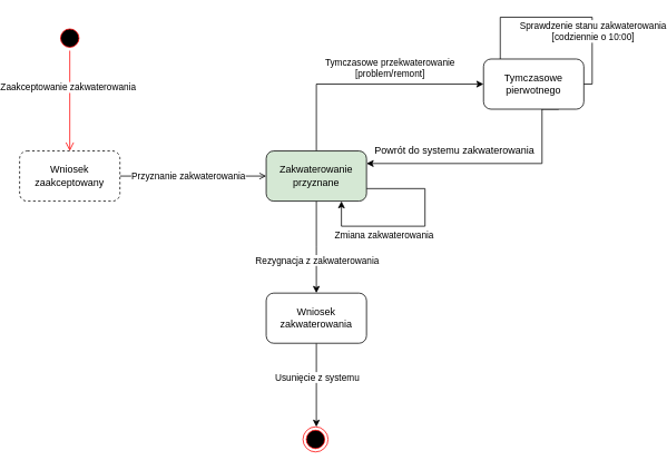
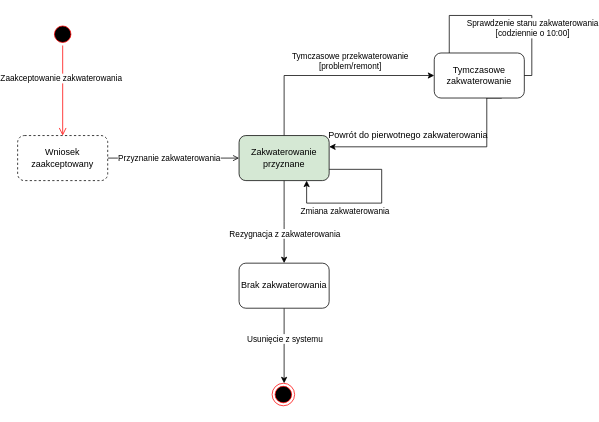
- <mxCell id="19" value="Tymczasowe pierwotnego" style="rounded=1;whiteSpace=wrap;html=1;" vertex="1" parent="1"><mxGeometry x="575" y="70" width="120" height="60" as="geometry" /></mxCell>
+ <mxCell id="19" value="Tymczasowe zakwaterowanie" style="rounded=1;whiteSpace=wrap;html=1;" vertex="1" parent="1"><mxGeometry x="575" y="70" width="120" height="60" as="geometry" /></mxCell>
- <mxCell id="20" value="Powrót do systemu zakwaterowania" style="text;html=1;align=center;verticalAlign=middle;resizable=0;points=[];autosize=1;strokeColor=none;fillColor=none;" vertex="1" parent="1"><mxGeometry x="425" y="170" width="230" height="20" as="geometry" /></mxCell>
+ <mxCell id="20" value="Powrót do pierwotnego zakwaterowania" style="text;html=1;align=center;verticalAlign=middle;resizable=0;points=[];autosize=1;strokeColor=none;fillColor=none;" vertex="1" parent="1"><mxGeometry x="425" y="170" width="230" height="20" as="geometry" /></mxCell>
- <mxCell id="23" value="Wniosek zakwaterowania" style="rounded=1;whiteSpace=wrap;html=1;" vertex="1" parent="1"><mxGeometry x="315" y="350" width="120" height="60" as="geometry" /></mxCell>
+ <mxCell id="23" value="Brak zakwaterowania" style="rounded=1;whiteSpace=wrap;html=1;" vertex="1" parent="1"><mxGeometry x="315" y="350" width="120" height="60" as="geometry" /></mxCell>
